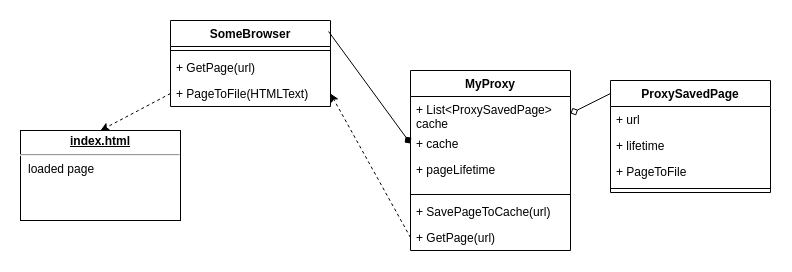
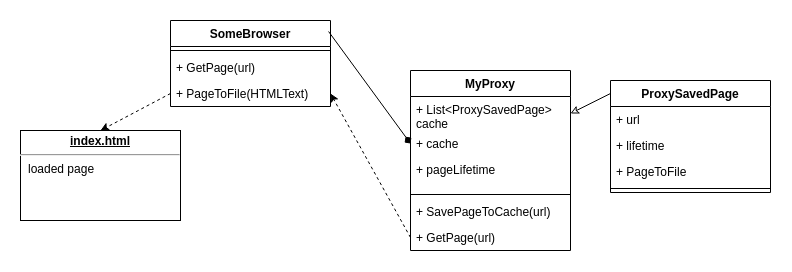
- <mxCell id="21" value="" style="endArrow=diamond;html=1;rounded=0;entryX=1;entryY=0.5;entryDx=0;entryDy=0;exitX=0;exitY=0.116;exitDx=0;exitDy=0;exitPerimeter=0;endFill=0;" edge="1" parent="1" source="14" target="7"><mxGeometry width="50" height="50" relative="1" as="geometry"><mxPoint x="390" y="-60" as="sourcePoint" /><mxPoint x="440" y="-110" as="targetPoint" /></mxGeometry></mxCell>
+ <mxCell id="21" value="" style="endArrow=classic;html=1;rounded=0;entryX=1;entryY=0.5;entryDx=0;entryDy=0;exitX=0;exitY=0.116;exitDx=0;exitDy=0;exitPerimeter=0;endFill=0;" edge="1" parent="1" source="14" target="7"><mxGeometry width="50" height="50" relative="1" as="geometry"><mxPoint x="390" y="-60" as="sourcePoint" /><mxPoint x="440" y="-110" as="targetPoint" /></mxGeometry></mxCell>
